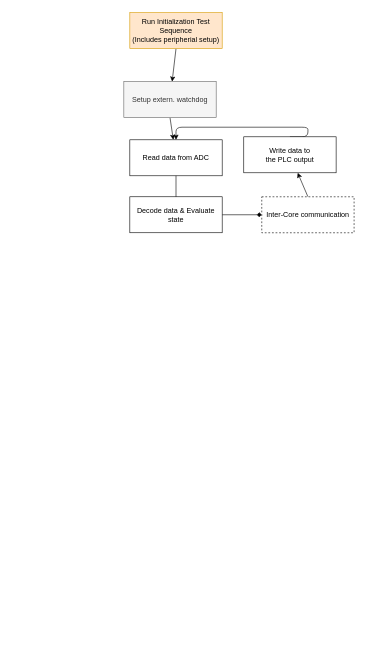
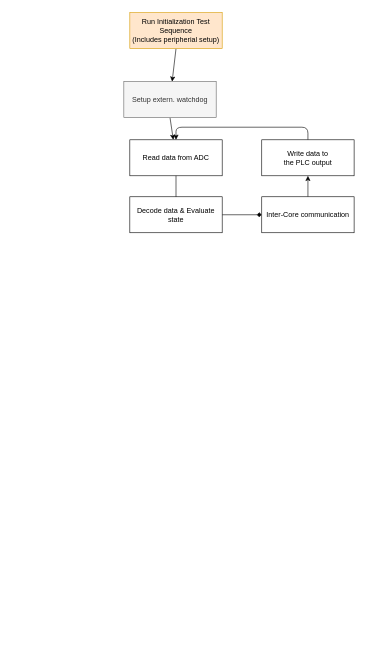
- <mxCell id="9" value="Write data to&lt;br&gt;the PLC output" style="rounded=0;whiteSpace=wrap;html=1;" parent="1" vertex="1"><mxGeometry x="406" y="227" width="154" height="60" as="geometry" /></mxCell>
+ <mxCell id="9" value="Write data to&lt;br&gt;the PLC output" style="rounded=0;whiteSpace=wrap;html=1;" parent="1" vertex="1"><mxGeometry x="436" y="232" width="154" height="60" as="geometry" /></mxCell>
- <mxCell id="7" value="Inter-Core communication" style="rounded=0;whiteSpace=wrap;html=1;dashed=1;" parent="1" vertex="1"><mxGeometry x="436" y="327" width="154" height="60" as="geometry" /></mxCell>
+ <mxCell id="7" value="Inter-Core communication" style="rounded=0;whiteSpace=wrap;html=1;" parent="1" vertex="1"><mxGeometry x="436" y="327" width="154" height="60" as="geometry" /></mxCell>
